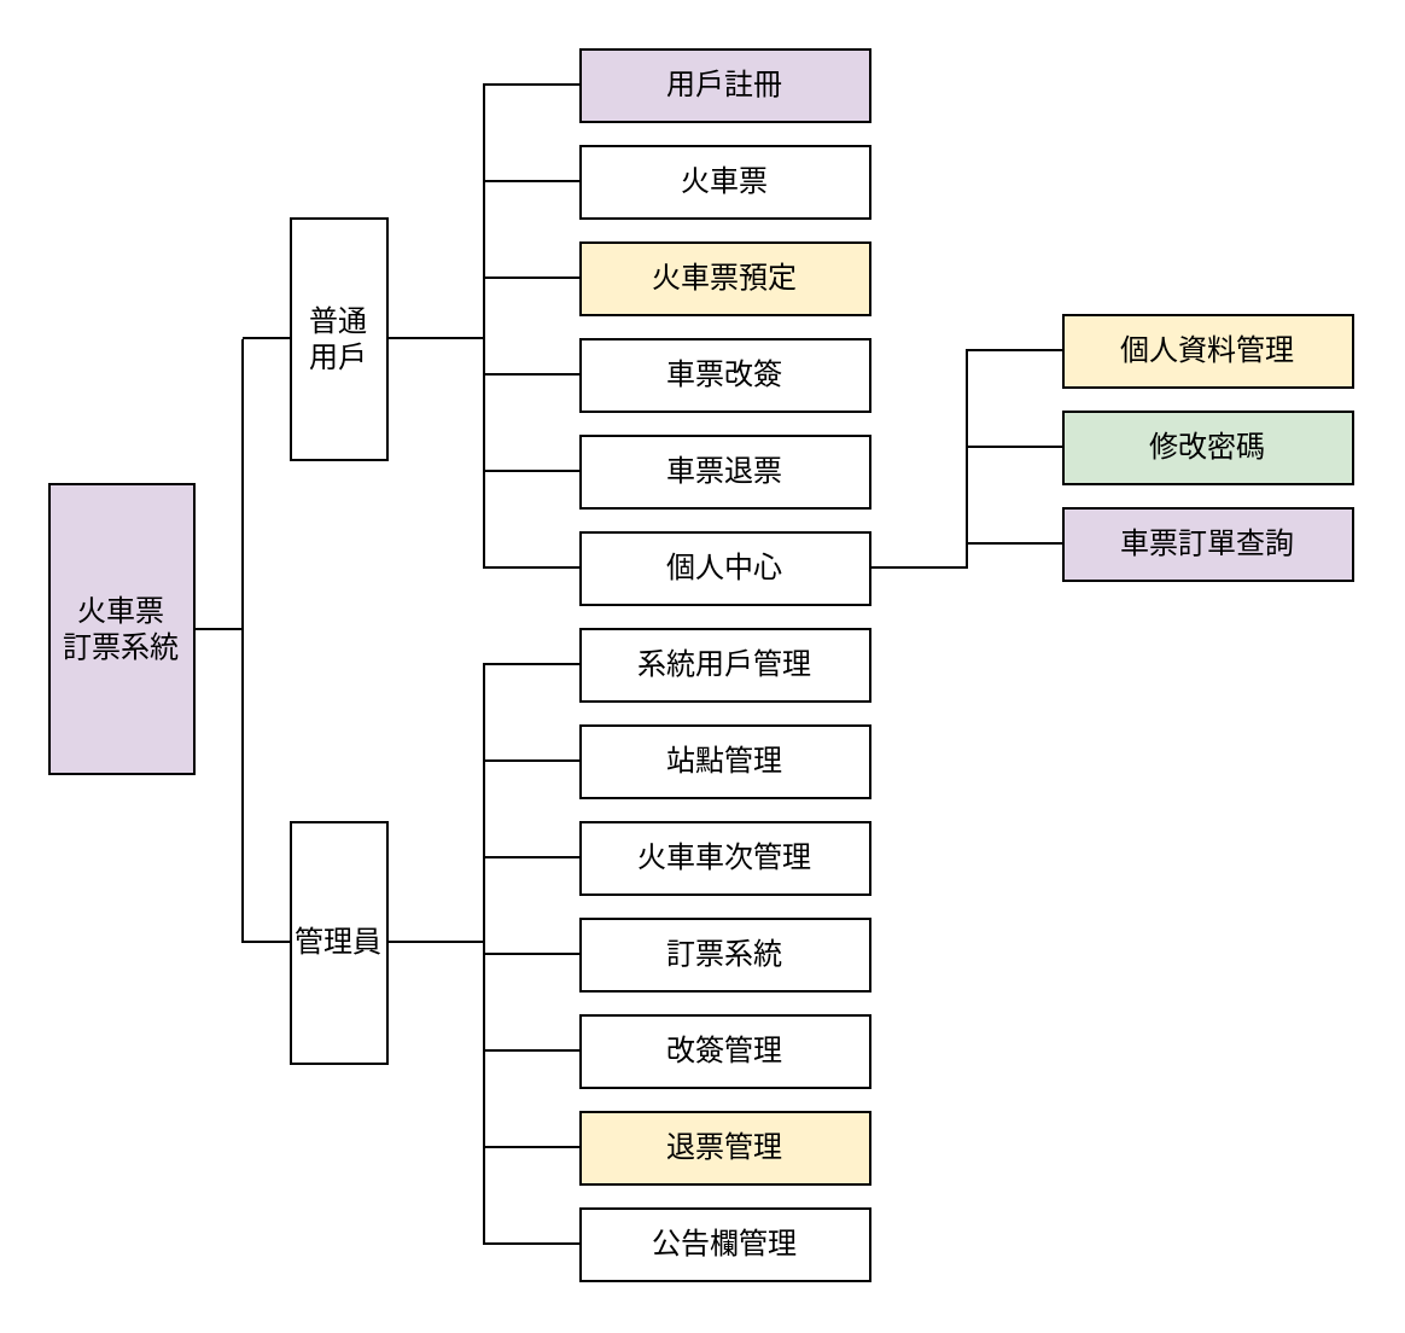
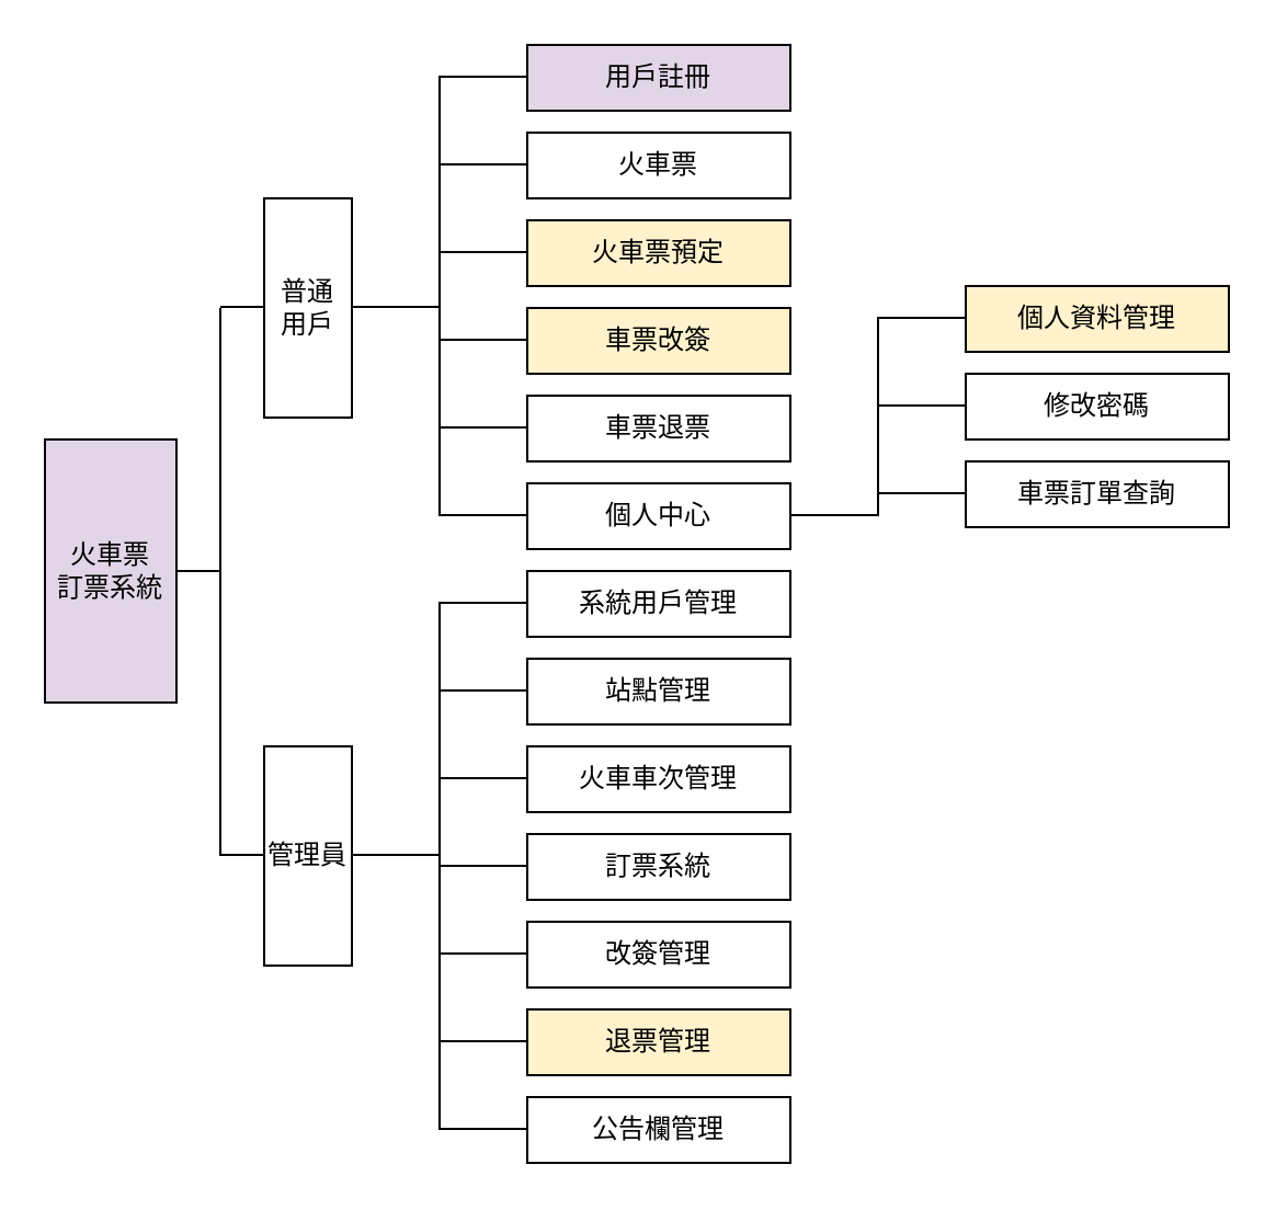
- <mxCell id="5" value="車票改簽" style="rounded=0;whiteSpace=wrap;html=1;" vertex="1" parent="1"><mxGeometry x="240" y="140" width="120" height="30" as="geometry" /></mxCell>
+ <mxCell id="5" value="車票改簽" style="rounded=0;whiteSpace=wrap;html=1;fillColor=#fff2cc;" vertex="1" parent="1"><mxGeometry x="240" y="140" width="120" height="30" as="geometry" /></mxCell>
- <mxCell id="15" value="修改密碼" style="rounded=0;whiteSpace=wrap;html=1;fillColor=#d5e8d4;" vertex="1" parent="1"><mxGeometry x="440" y="170" width="120" height="30" as="geometry" /></mxCell>
+ <mxCell id="15" value="修改密碼" style="rounded=0;whiteSpace=wrap;html=1;" vertex="1" parent="1"><mxGeometry x="440" y="170" width="120" height="30" as="geometry" /></mxCell>
- <mxCell id="17" value="車票訂單查詢" style="rounded=0;whiteSpace=wrap;html=1;fillColor=#e1d5e7;" vertex="1" parent="1"><mxGeometry x="440" y="210" width="120" height="30" as="geometry" /></mxCell>
+ <mxCell id="17" value="車票訂單查詢" style="rounded=0;whiteSpace=wrap;html=1;" vertex="1" parent="1"><mxGeometry x="440" y="210" width="120" height="30" as="geometry" /></mxCell>
